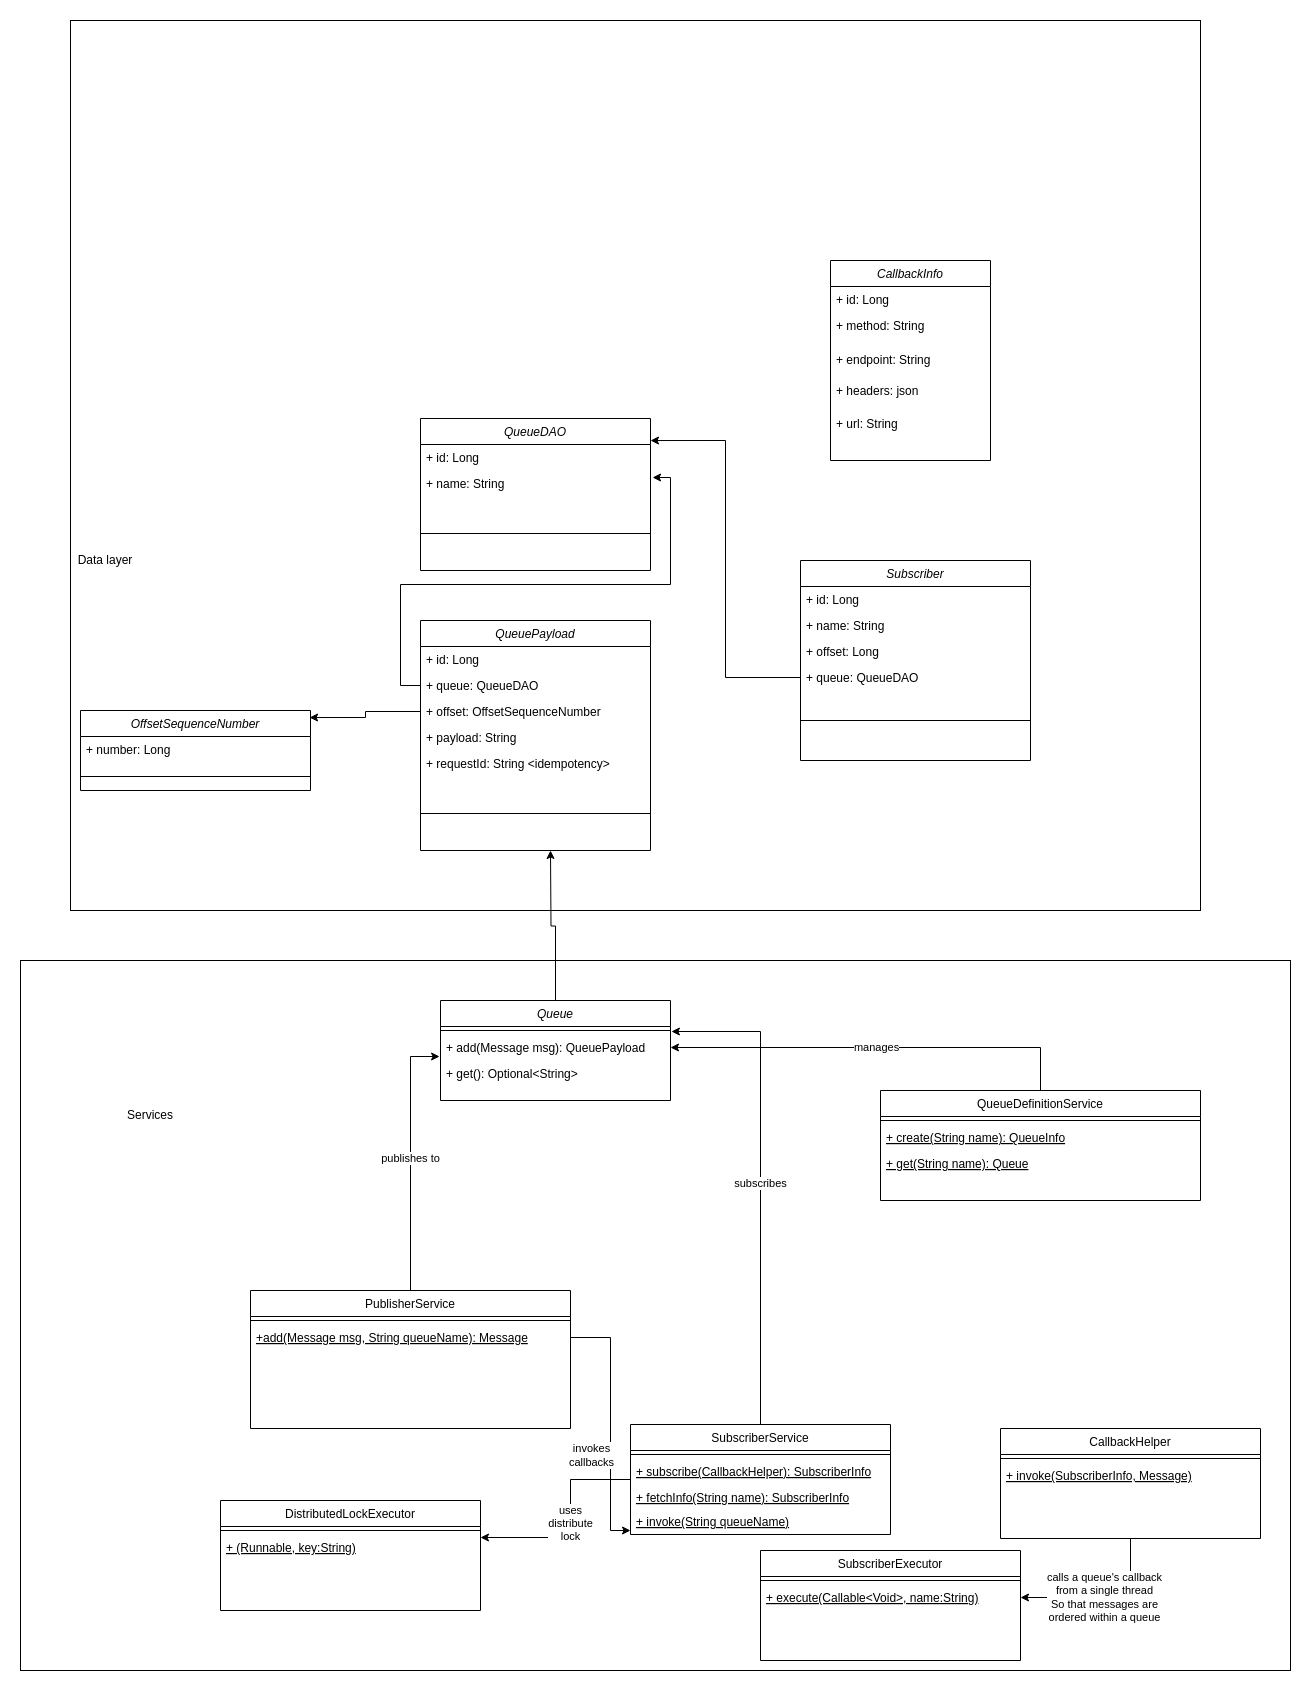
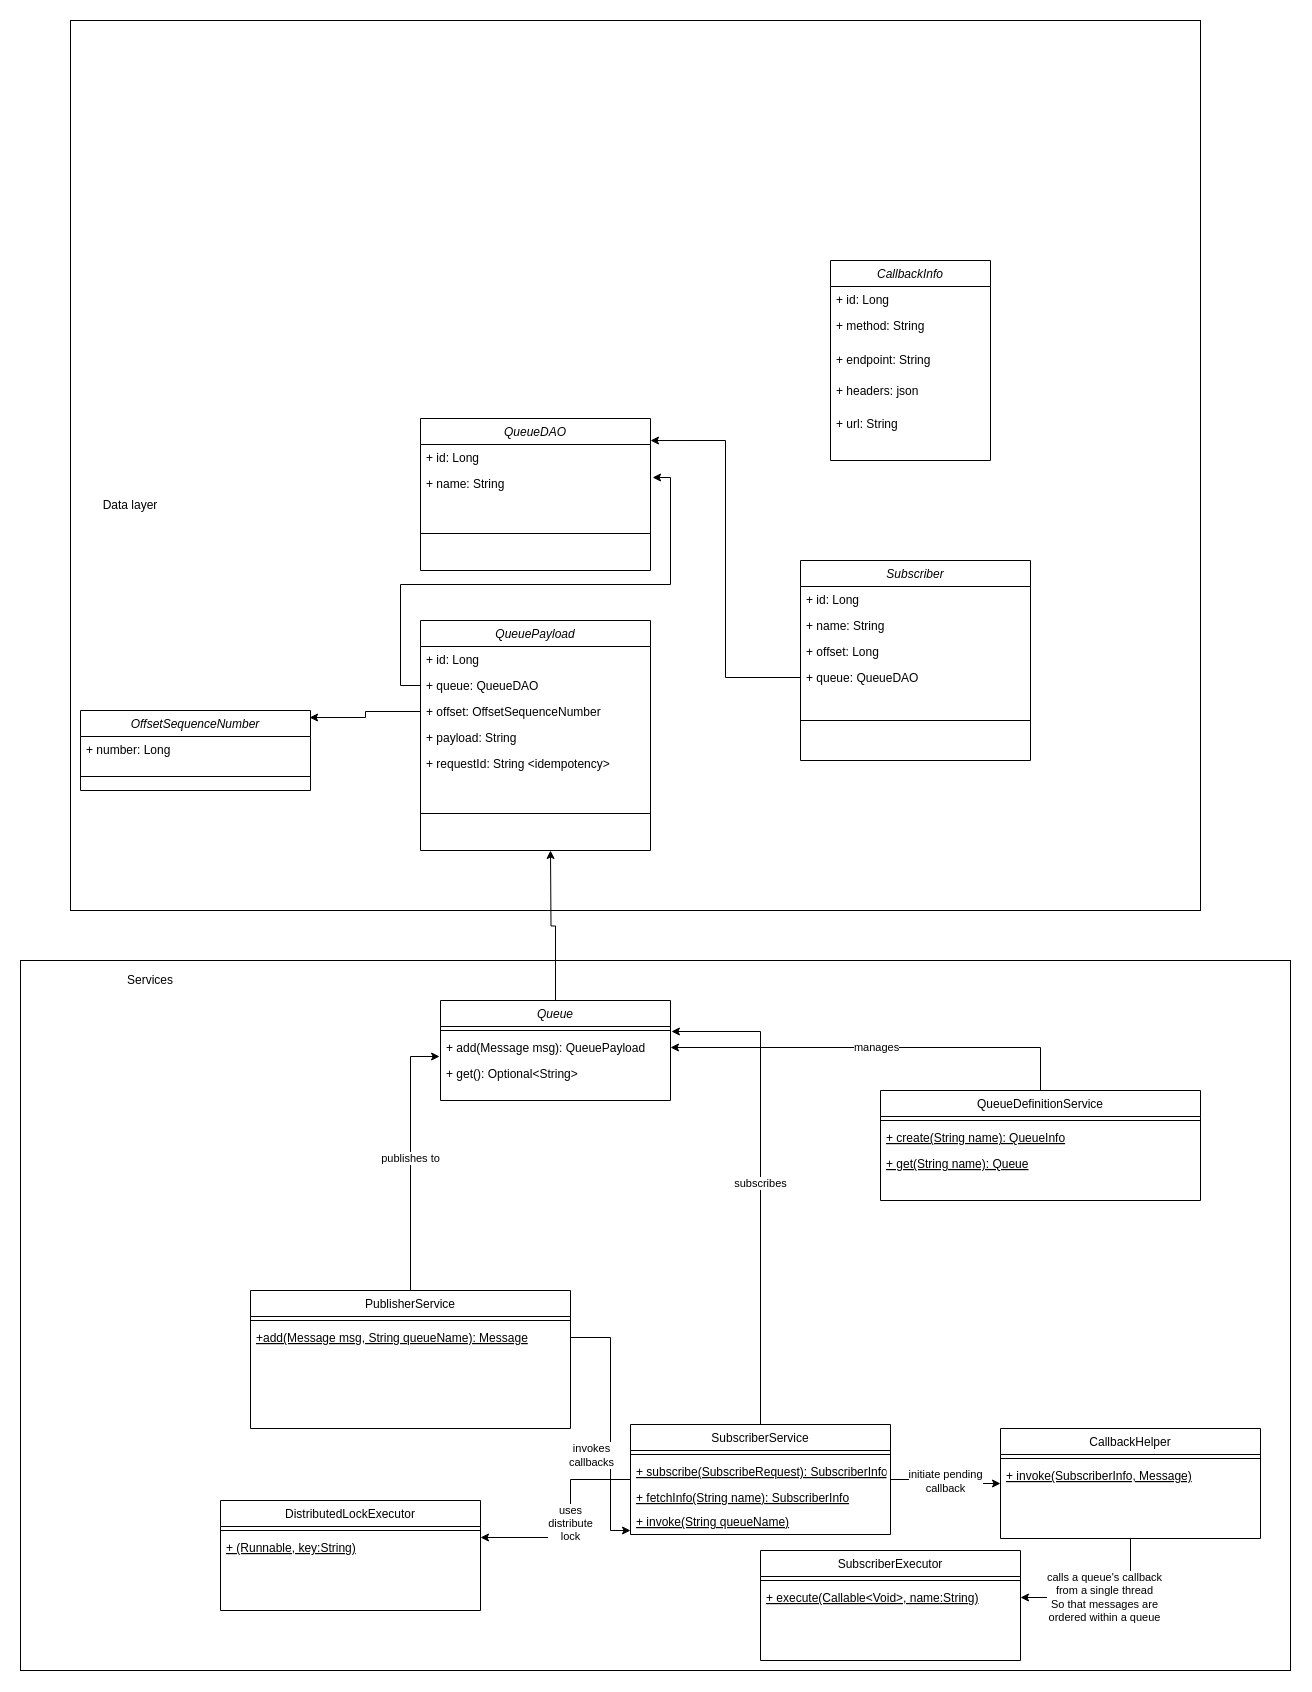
- <mxCell id="23" value="Data layer" style="text;html=1;strokeColor=none;fillColor=none;align=center;verticalAlign=middle;whiteSpace=wrap;rounded=0;" parent="1" vertex="1"><mxGeometry x="70" y="550" width="70" height="20" as="geometry" /></mxCell>
+ <mxCell id="23" value="Data layer" style="text;html=1;strokeColor=none;fillColor=none;align=center;verticalAlign=middle;whiteSpace=wrap;rounded=0;" parent="1" vertex="1"><mxGeometry x="95" y="495" width="70" height="20" as="geometry" /></mxCell>
- <mxCell id="14" value="Services" style="text;html=1;strokeColor=none;fillColor=none;align=center;verticalAlign=middle;whiteSpace=wrap;rounded=0;" parent="1" vertex="1"><mxGeometry x="130" y="1105" width="40" height="20" as="geometry" /></mxCell>
+ <mxCell id="14" value="Services" style="text;html=1;strokeColor=none;fillColor=none;align=center;verticalAlign=middle;whiteSpace=wrap;rounded=0;" parent="1" vertex="1"><mxGeometry x="130" y="970" width="40" height="20" as="geometry" /></mxCell>
- <mxCell id="54" value="+ subscribe(CallbackHelper): SubscriberInfo" style="text;align=left;verticalAlign=top;spacingLeft=4;spacingRight=4;overflow=hidden;rotatable=0;points=[[0,0.5],[1,0.5]];portConstraint=eastwest;fontStyle=4" parent="52" vertex="1"><mxGeometry y="34" width="260" height="26" as="geometry" /></mxCell>
+ <mxCell id="54" value="+ subscribe(SubscribeRequest): SubscriberInfo" style="text;align=left;verticalAlign=top;spacingLeft=4;spacingRight=4;overflow=hidden;rotatable=0;points=[[0,0.5],[1,0.5]];portConstraint=eastwest;fontStyle=4" parent="52" vertex="1"><mxGeometry y="34" width="260" height="26" as="geometry" /></mxCell>
+ <mxCell id="46" value="initiate pending &lt;br&gt;callback" style="edgeStyle=orthogonalEdgeStyle;rounded=0;orthogonalLoop=1;jettySize=auto;html=1;" edge="1" parent="1" source="52" target="59"><mxGeometry relative="1" as="geometry" /></mxCell>
